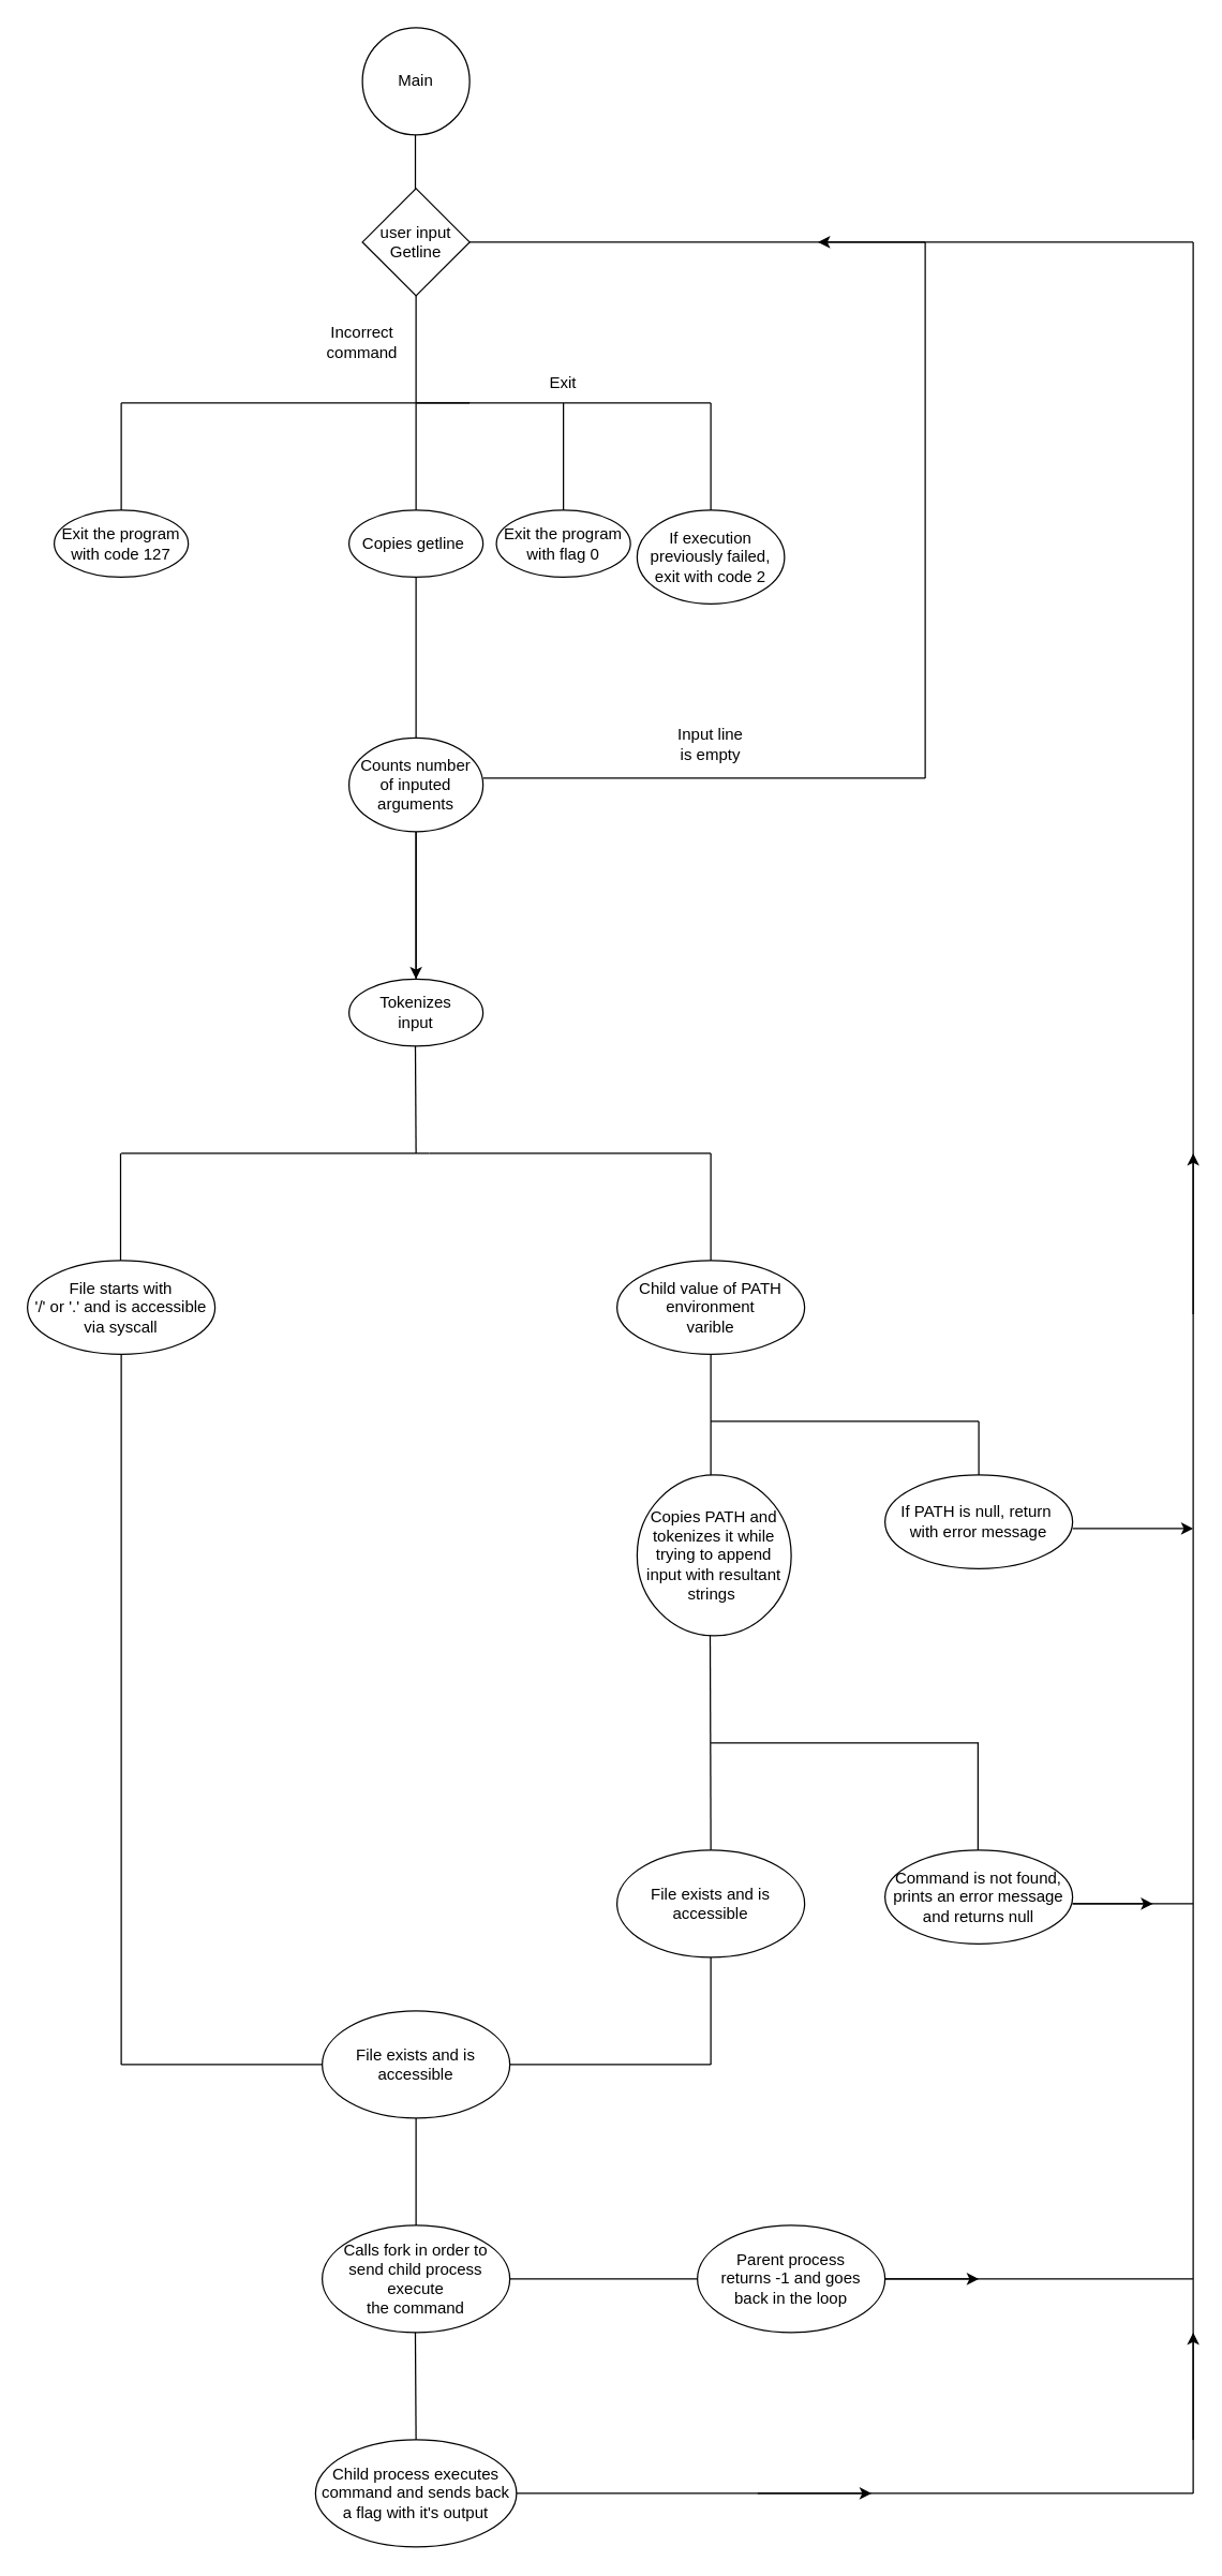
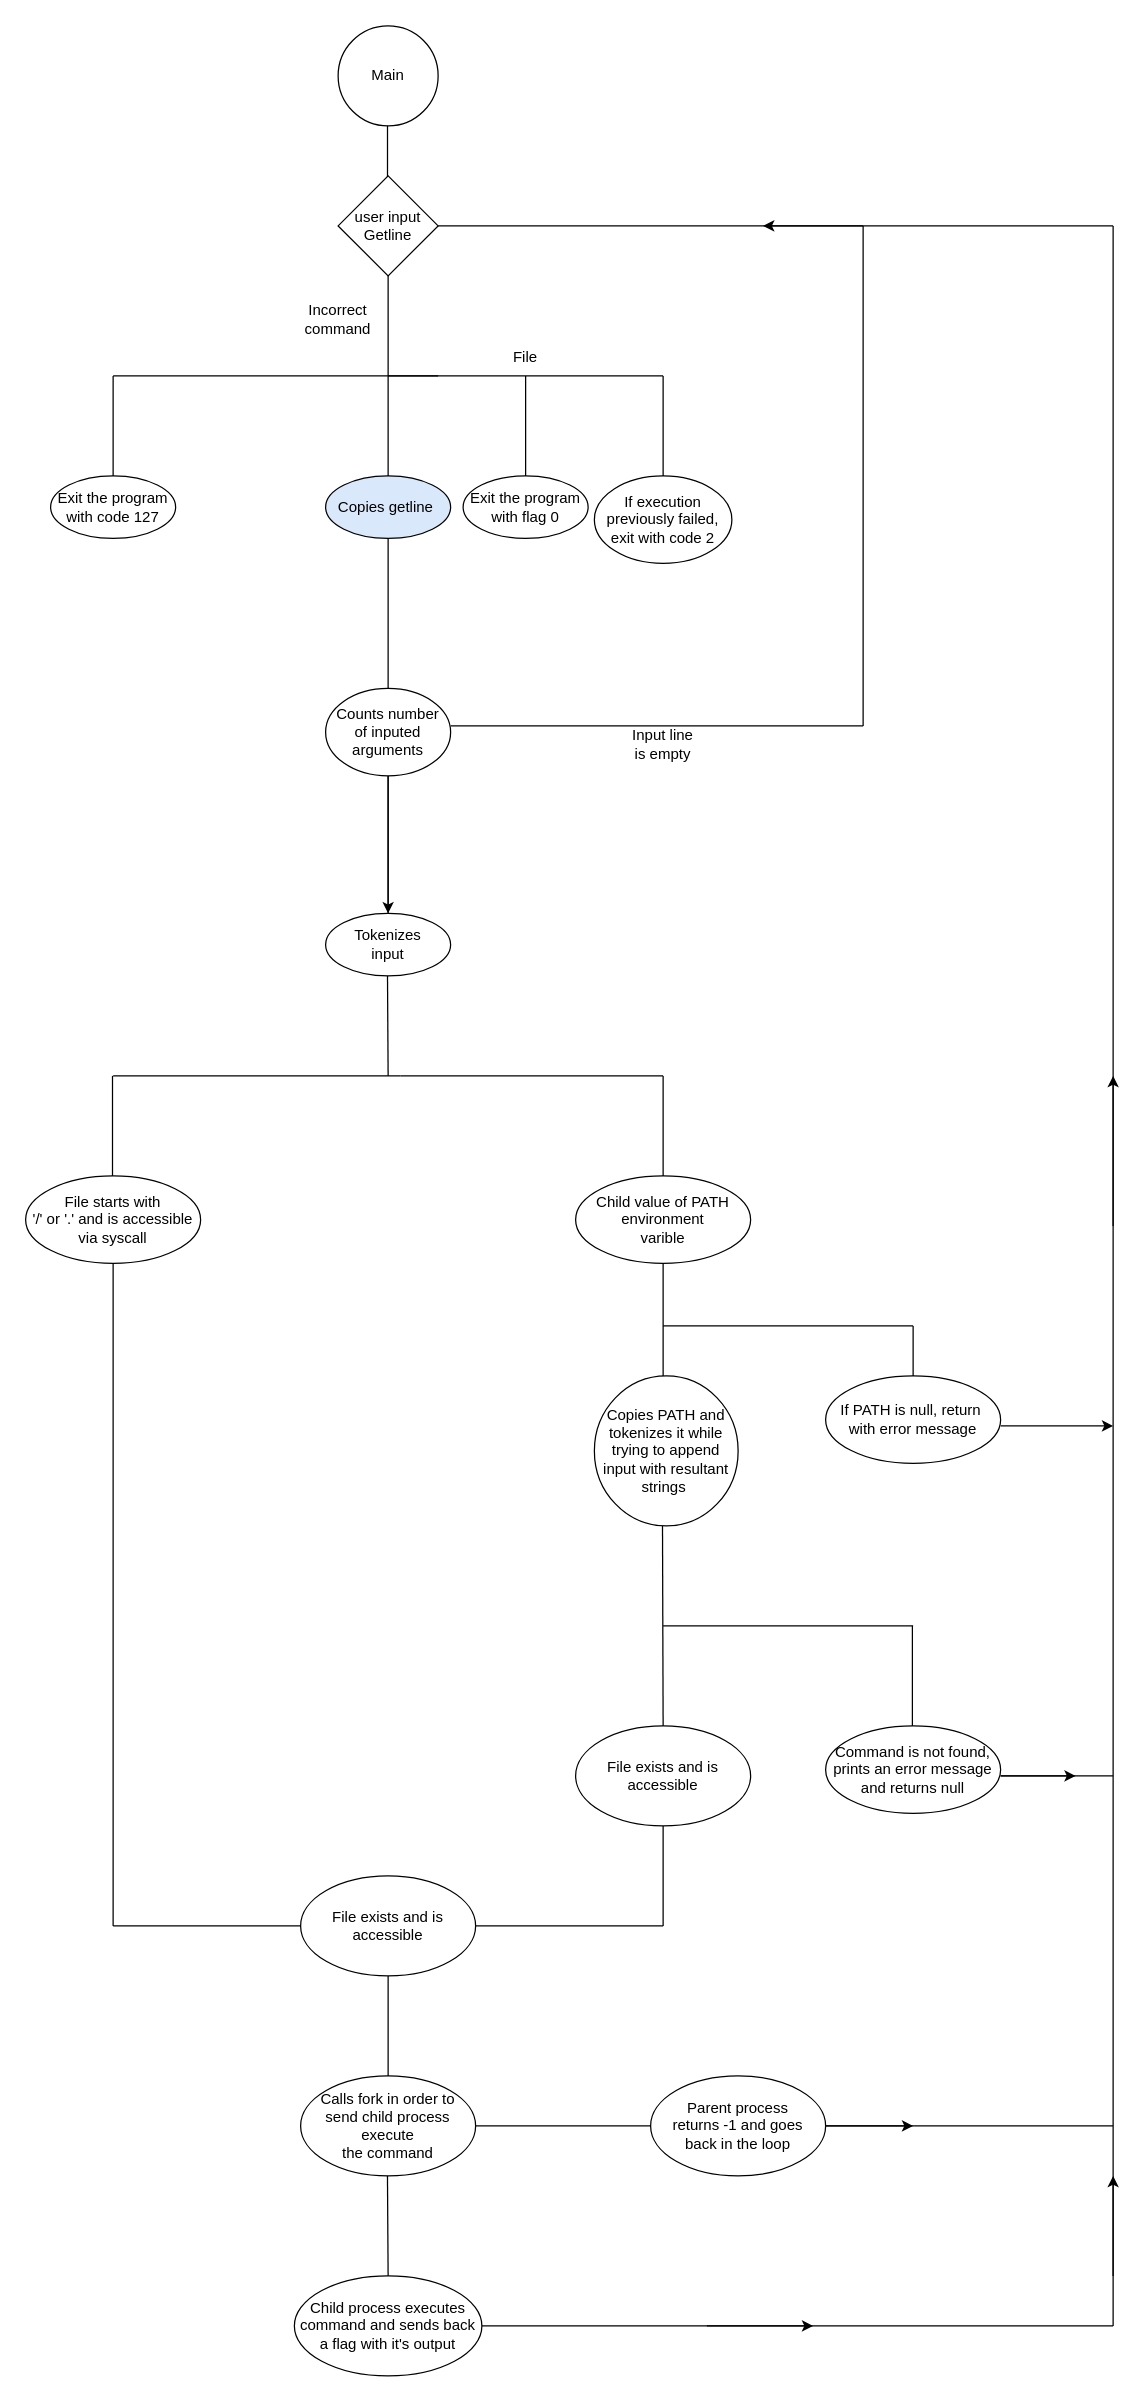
- <mxCell id="9" value="Exit" style="text;html=1;strokeColor=none;fillColor=none;align=center;verticalAlign=middle;whiteSpace=wrap;rounded=0;" parent="1" vertex="1"><mxGeometry x="390" y="270" width="60" height="30" as="geometry" /></mxCell>
+ <mxCell id="9" value="File" style="text;html=1;strokeColor=none;fillColor=none;align=center;verticalAlign=middle;whiteSpace=wrap;rounded=0;" parent="1" vertex="1"><mxGeometry x="390" y="270" width="60" height="30" as="geometry" /></mxCell>
- <mxCell id="24" value="Copies getline&amp;nbsp;" style="ellipse;whiteSpace=wrap;html=1;" vertex="1" parent="1"><mxGeometry x="260" y="380" width="100" height="50" as="geometry" /></mxCell>
+ <mxCell id="24" value="Copies getline&amp;nbsp;" style="ellipse;whiteSpace=wrap;html=1;fillColor=#dae8fc;" vertex="1" parent="1"><mxGeometry x="260" y="380" width="100" height="50" as="geometry" /></mxCell>
- <mxCell id="18" value="Input line is empty" style="text;html=1;strokeColor=none;fillColor=none;align=center;verticalAlign=middle;whiteSpace=wrap;rounded=0;" vertex="1" parent="1"><mxGeometry x="500" y="540" width="60" height="30" as="geometry" /></mxCell>
+ <mxCell id="18" value="Input line is empty" style="text;html=1;strokeColor=none;fillColor=none;align=center;verticalAlign=middle;whiteSpace=wrap;rounded=0;" vertex="1" parent="1"><mxGeometry x="500" y="580" width="60" height="30" as="geometry" /></mxCell>
